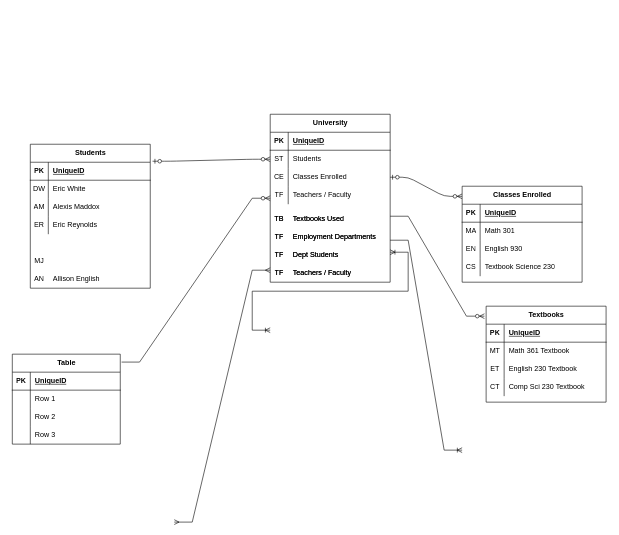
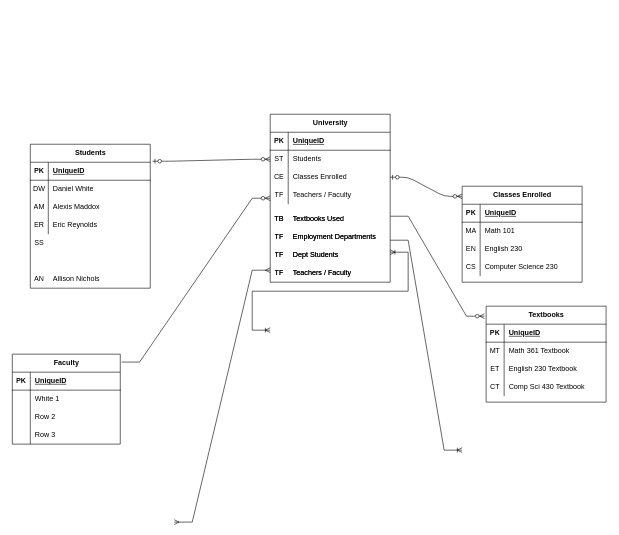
- <mxCell id="55" value="Eric White" style="shape=partialRectangle;connectable=0;fillColor=none;top=0;left=0;bottom=0;right=0;align=left;spacingLeft=6;overflow=hidden;whiteSpace=wrap;html=1;" vertex="1" parent="53"><mxGeometry x="30" width="170" height="30" as="geometry"><mxRectangle width="170" height="30" as="alternateBounds" /></mxGeometry></mxCell>
+ <mxCell id="55" value="Daniel White" style="shape=partialRectangle;connectable=0;fillColor=none;top=0;left=0;bottom=0;right=0;align=left;spacingLeft=6;overflow=hidden;whiteSpace=wrap;html=1;" vertex="1" parent="53"><mxGeometry x="30" width="170" height="30" as="geometry"><mxRectangle width="170" height="30" as="alternateBounds" /></mxGeometry></mxCell>
- <mxCell id="10" value="Math 301" style="shape=partialRectangle;connectable=0;fillColor=none;top=0;left=0;bottom=0;right=0;align=left;spacingLeft=6;overflow=hidden;whiteSpace=wrap;html=1;" vertex="1" parent="8"><mxGeometry x="30" width="170" height="30" as="geometry"><mxRectangle width="170" height="30" as="alternateBounds" /></mxGeometry></mxCell>
+ <mxCell id="10" value="Math 101" style="shape=partialRectangle;connectable=0;fillColor=none;top=0;left=0;bottom=0;right=0;align=left;spacingLeft=6;overflow=hidden;whiteSpace=wrap;html=1;" vertex="1" parent="8"><mxGeometry x="30" width="170" height="30" as="geometry"><mxRectangle width="170" height="30" as="alternateBounds" /></mxGeometry></mxCell>
+ <mxCell id="62" value="SS" style="shape=partialRectangle;connectable=0;fillColor=none;top=0;left=0;bottom=0;right=0;editable=1;overflow=hidden;whiteSpace=wrap;html=1;" vertex="1" parent="48"><mxGeometry y="150" width="30" height="30" as="geometry"><mxRectangle width="30" height="30" as="alternateBounds" /></mxGeometry></mxCell>
- <mxCell id="13" value="English 930" style="shape=partialRectangle;connectable=0;fillColor=none;top=0;left=0;bottom=0;right=0;align=left;spacingLeft=6;overflow=hidden;whiteSpace=wrap;html=1;" vertex="1" parent="11"><mxGeometry x="30" width="170" height="30" as="geometry"><mxRectangle width="170" height="30" as="alternateBounds" /></mxGeometry></mxCell>
+ <mxCell id="13" value="English 230" style="shape=partialRectangle;connectable=0;fillColor=none;top=0;left=0;bottom=0;right=0;align=left;spacingLeft=6;overflow=hidden;whiteSpace=wrap;html=1;" vertex="1" parent="11"><mxGeometry x="30" width="170" height="30" as="geometry"><mxRectangle width="170" height="30" as="alternateBounds" /></mxGeometry></mxCell>
- <mxCell id="63" value="MJ" style="shape=partialRectangle;connectable=0;fillColor=none;top=0;left=0;bottom=0;right=0;editable=1;overflow=hidden;whiteSpace=wrap;html=1;" vertex="1" parent="48"><mxGeometry y="180" width="30" height="30" as="geometry"><mxRectangle width="30" height="30" as="alternateBounds" /></mxGeometry></mxCell>
- <mxCell id="16" value="Textbook Science 230" style="shape=partialRectangle;connectable=0;fillColor=none;top=0;left=0;bottom=0;right=0;align=left;spacingLeft=6;overflow=hidden;whiteSpace=wrap;html=1;" vertex="1" parent="14"><mxGeometry x="30" width="170" height="30" as="geometry"><mxRectangle width="170" height="30" as="alternateBounds" /></mxGeometry></mxCell>
+ <mxCell id="16" value="Computer Science 230" style="shape=partialRectangle;connectable=0;fillColor=none;top=0;left=0;bottom=0;right=0;align=left;spacingLeft=6;overflow=hidden;whiteSpace=wrap;html=1;" vertex="1" parent="14"><mxGeometry x="30" width="170" height="30" as="geometry"><mxRectangle width="170" height="30" as="alternateBounds" /></mxGeometry></mxCell>
- <mxCell id="65" value="Allison English" style="shape=partialRectangle;connectable=0;fillColor=none;top=0;left=0;bottom=0;right=0;align=left;spacingLeft=6;overflow=hidden;whiteSpace=wrap;html=1;" vertex="1" parent="48"><mxGeometry x="30" y="210" width="170" height="30" as="geometry"><mxRectangle width="170" height="30" as="alternateBounds" /></mxGeometry></mxCell>
+ <mxCell id="65" value="Allison Nichols" style="shape=partialRectangle;connectable=0;fillColor=none;top=0;left=0;bottom=0;right=0;align=left;spacingLeft=6;overflow=hidden;whiteSpace=wrap;html=1;" vertex="1" parent="48"><mxGeometry x="30" y="210" width="170" height="30" as="geometry"><mxRectangle width="170" height="30" as="alternateBounds" /></mxGeometry></mxCell>
- <mxCell id="35" value="Table" style="shape=table;startSize=30;container=1;collapsible=1;childLayout=tableLayout;fixedRows=1;rowLines=0;fontStyle=1;align=center;resizeLast=1;html=1;" vertex="1" parent="1"><mxGeometry x="20" y="590" width="180" height="150" as="geometry" /></mxCell>
+ <mxCell id="35" value="Faculty" style="shape=table;startSize=30;container=1;collapsible=1;childLayout=tableLayout;fixedRows=1;rowLines=0;fontStyle=1;align=center;resizeLast=1;html=1;" vertex="1" parent="1"><mxGeometry x="20" y="590" width="180" height="150" as="geometry" /></mxCell>
- <mxCell id="29" value="Comp Sci 230 Textbook" style="shape=partialRectangle;connectable=0;fillColor=none;top=0;left=0;bottom=0;right=0;align=left;spacingLeft=6;overflow=hidden;whiteSpace=wrap;html=1;" vertex="1" parent="27"><mxGeometry x="30" width="170" height="30" as="geometry"><mxRectangle width="170" height="30" as="alternateBounds" /></mxGeometry></mxCell>
+ <mxCell id="29" value="Comp Sci 430 Textbook" style="shape=partialRectangle;connectable=0;fillColor=none;top=0;left=0;bottom=0;right=0;align=left;spacingLeft=6;overflow=hidden;whiteSpace=wrap;html=1;" vertex="1" parent="27"><mxGeometry x="30" width="170" height="30" as="geometry"><mxRectangle width="170" height="30" as="alternateBounds" /></mxGeometry></mxCell>
- <mxCell id="41" value="Row 1" style="shape=partialRectangle;connectable=0;fillColor=none;top=0;left=0;bottom=0;right=0;align=left;spacingLeft=6;overflow=hidden;whiteSpace=wrap;html=1;" vertex="1" parent="39"><mxGeometry x="30" width="150" height="30" as="geometry"><mxRectangle width="150" height="30" as="alternateBounds" /></mxGeometry></mxCell>
+ <mxCell id="41" value="White 1" style="shape=partialRectangle;connectable=0;fillColor=none;top=0;left=0;bottom=0;right=0;align=left;spacingLeft=6;overflow=hidden;whiteSpace=wrap;html=1;" vertex="1" parent="39"><mxGeometry x="30" width="150" height="30" as="geometry"><mxRectangle width="150" height="30" as="alternateBounds" /></mxGeometry></mxCell>
